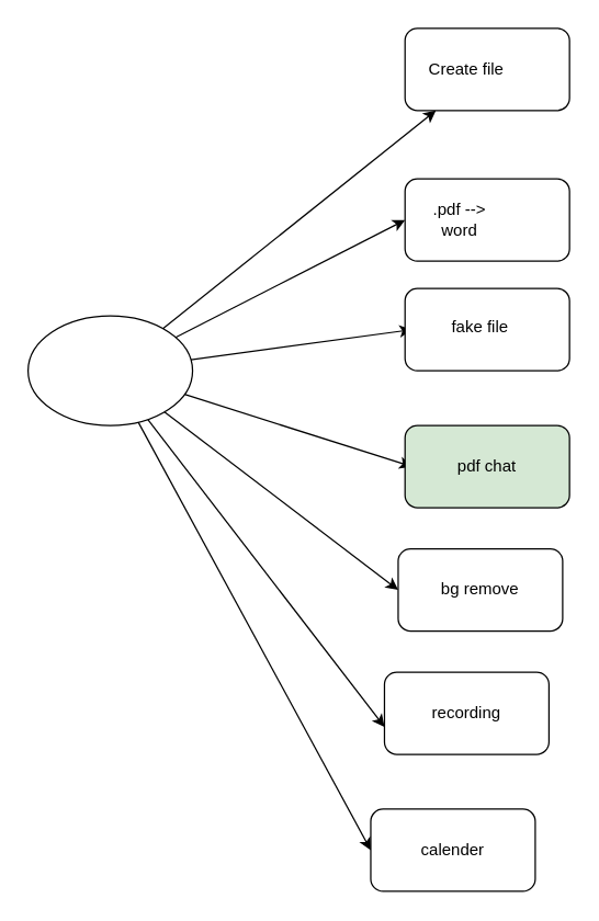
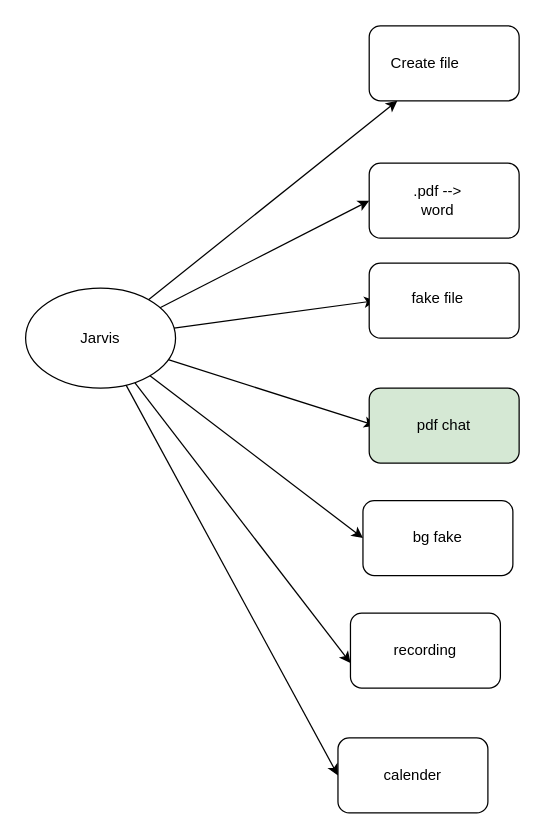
- <mxCell id="14" value=".pdf --&amp;gt; word" style="text;html=1;strokeColor=none;fillColor=none;align=center;verticalAlign=middle;whiteSpace=wrap;rounded=0;" vertex="1" parent="1"><mxGeometry x="305" y="145" width="60" height="30" as="geometry" /></mxCell>
+ <mxCell id="14" value=".pdf --&amp;gt; word" style="text;html=1;strokeColor=none;fillColor=none;align=center;verticalAlign=middle;whiteSpace=wrap;rounded=0;" vertex="1" parent="1"><mxGeometry x="320" y="145" width="60" height="30" as="geometry" /></mxCell>
+ <mxCell id="10" value="Jarvis" style="text;html=1;strokeColor=none;fillColor=none;align=center;verticalAlign=middle;whiteSpace=wrap;rounded=0;" vertex="1" parent="1"><mxGeometry x="30" y="252.5" width="100" height="35" as="geometry" /></mxCell>
- <mxCell id="18" value="bg remove" style="rounded=1;whiteSpace=wrap;html=1;" vertex="1" parent="1"><mxGeometry x="290" y="400" width="120" height="60" as="geometry" /></mxCell>
+ <mxCell id="18" value="bg fake" style="rounded=1;whiteSpace=wrap;html=1;" vertex="1" parent="1"><mxGeometry x="290" y="400" width="120" height="60" as="geometry" /></mxCell>
